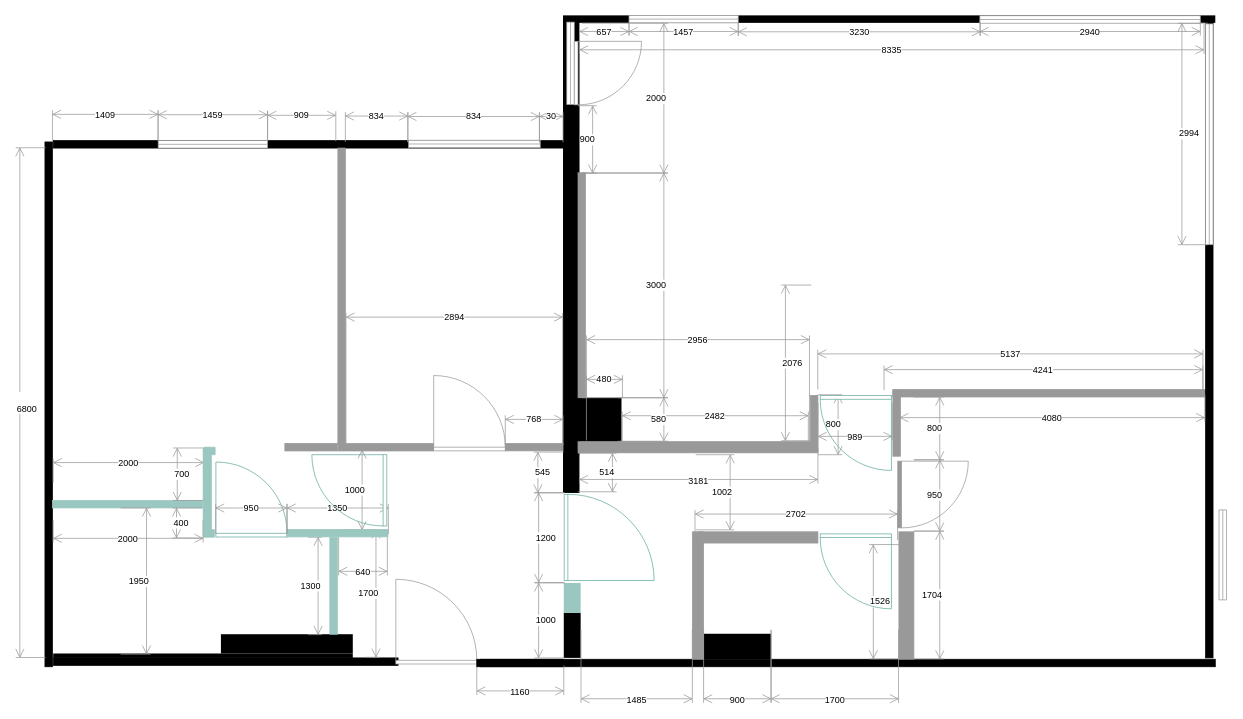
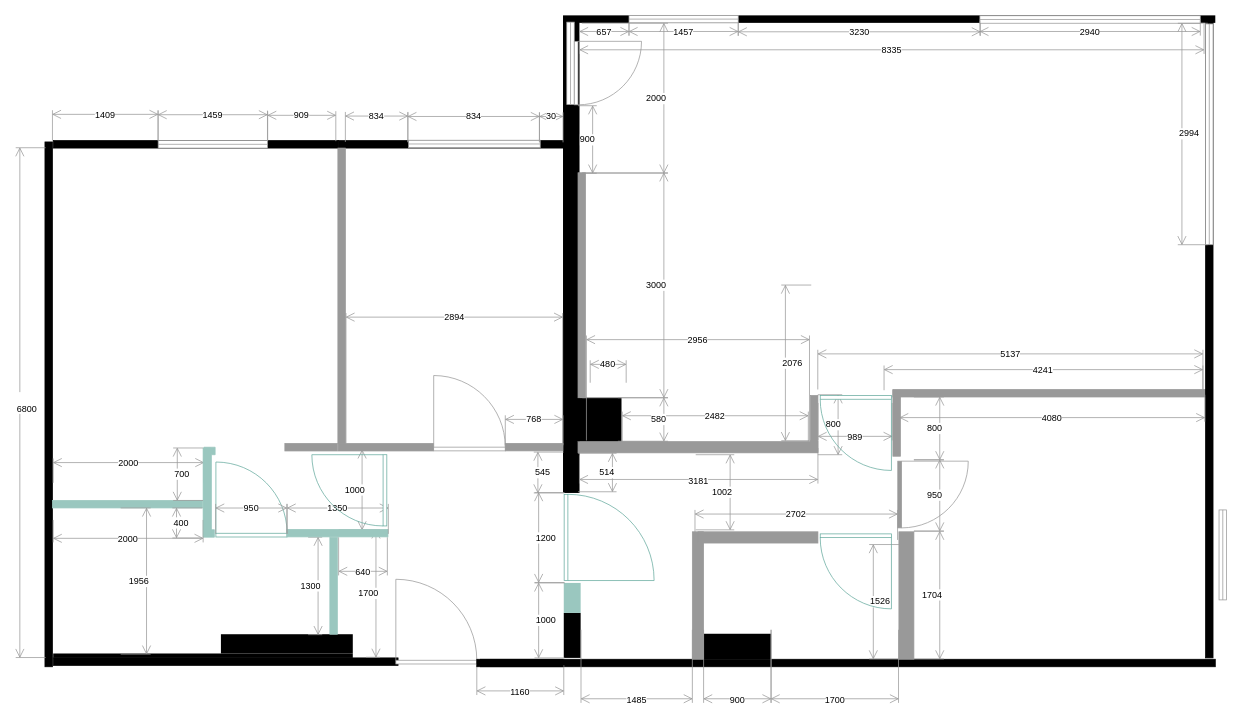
- <mxCell id="64" value="480" style="shape=dimension;direction=west;whiteSpace=wrap;html=1;align=center;points=[];verticalAlign=top;spacingTop=-8;labelBackgroundColor=#ffffff;strokeColor=#999999;fillColor=#999999;" parent="1" vertex="1"><mxGeometry x="781.25" y="500" width="48" height="30" as="geometry" /></mxCell>
+ <mxCell id="64" value="480" style="shape=dimension;direction=west;whiteSpace=wrap;html=1;align=center;points=[];verticalAlign=top;spacingTop=-8;labelBackgroundColor=#ffffff;strokeColor=#999999;fillColor=#999999;" parent="1" vertex="1"><mxGeometry x="786.25" y="480" width="48" height="30" as="geometry" /></mxCell>
- <mxCell id="94" value="1950" style="shape=dimension;direction=north;whiteSpace=wrap;html=1;align=right;points=[];verticalAlign=middle;labelBackgroundColor=#ffffff;strokeColor=#999999;" parent="1" vertex="1"><mxGeometry x="160" y="677" width="40" height="195" as="geometry" /></mxCell>
+ <mxCell id="94" value="1956" style="shape=dimension;direction=north;whiteSpace=wrap;html=1;align=right;points=[];verticalAlign=middle;labelBackgroundColor=#ffffff;strokeColor=#999999;" parent="1" vertex="1"><mxGeometry x="160" y="677" width="40" height="195" as="geometry" /></mxCell>
